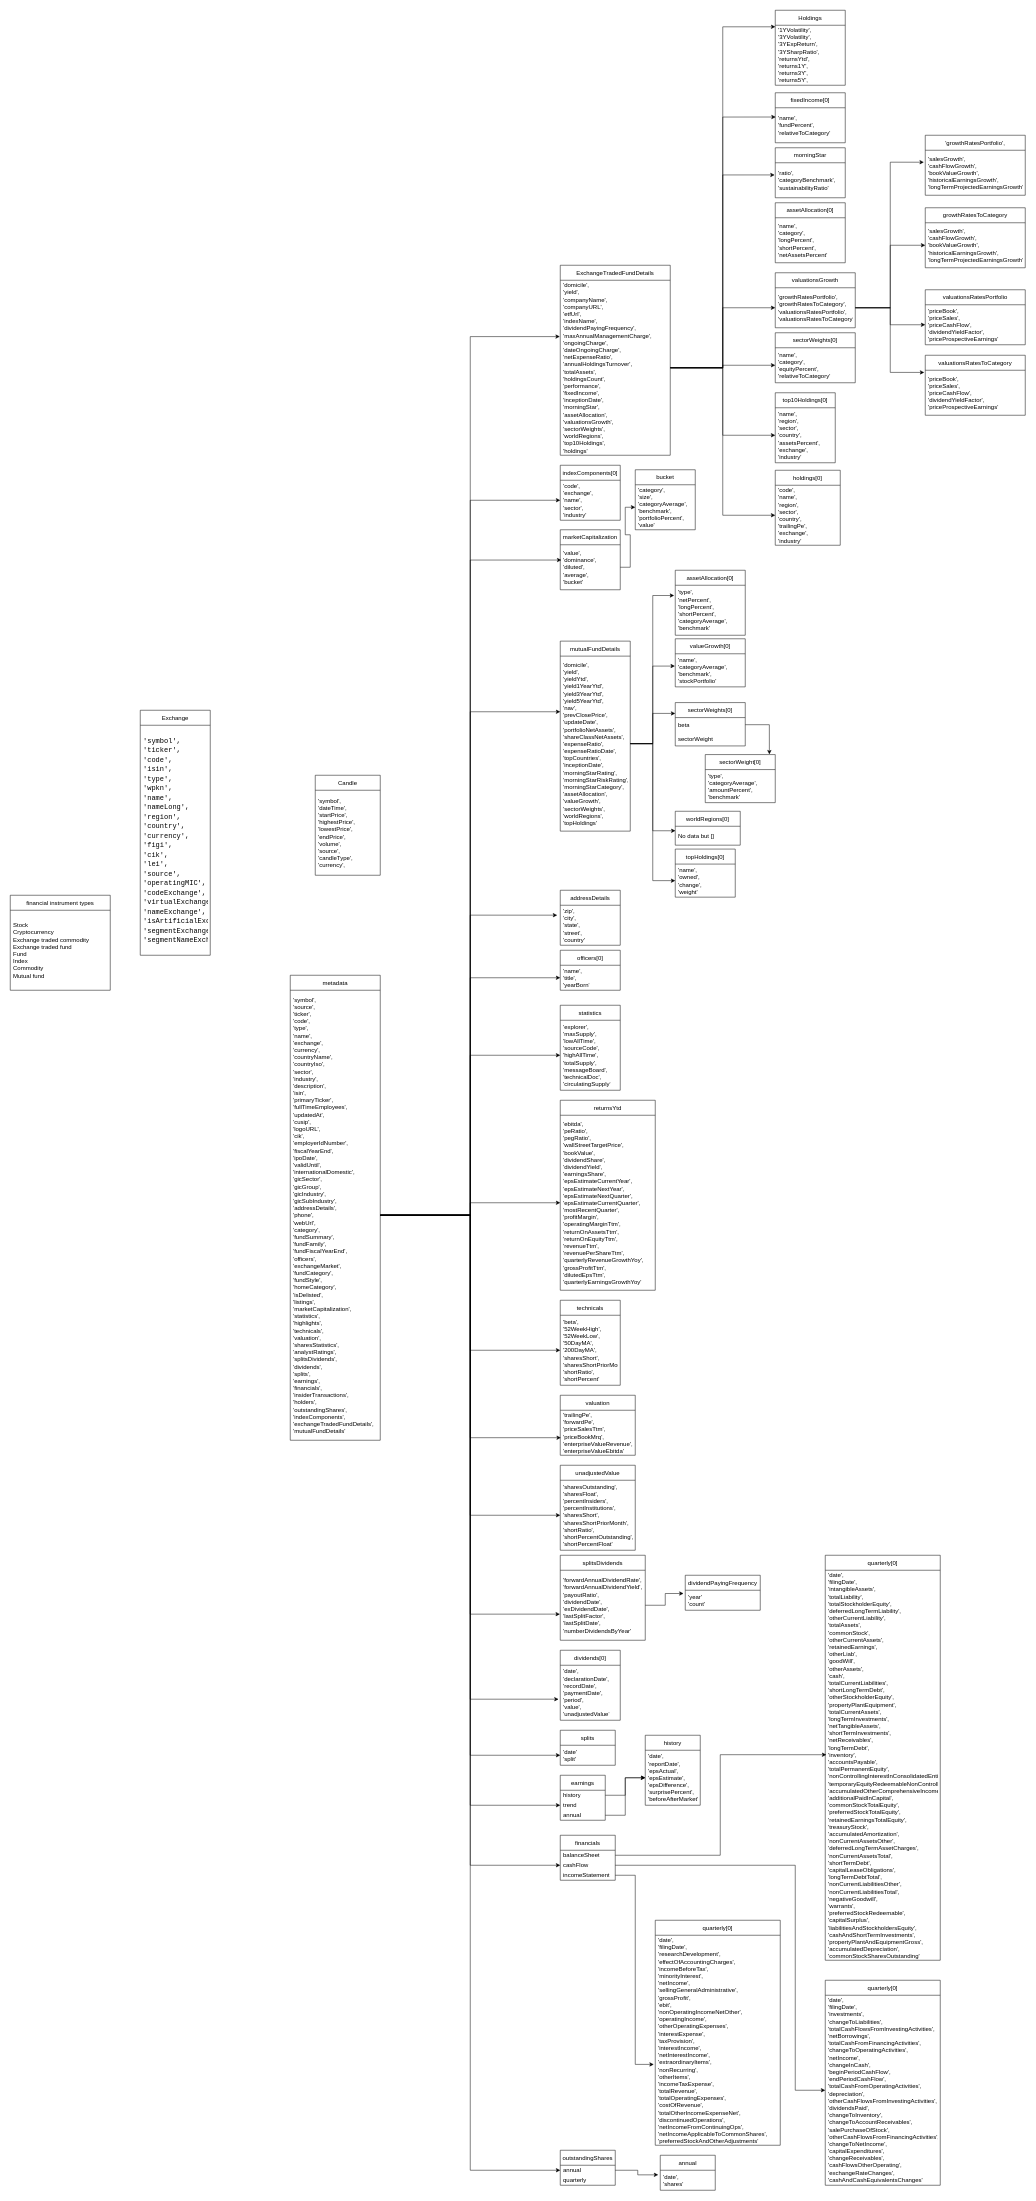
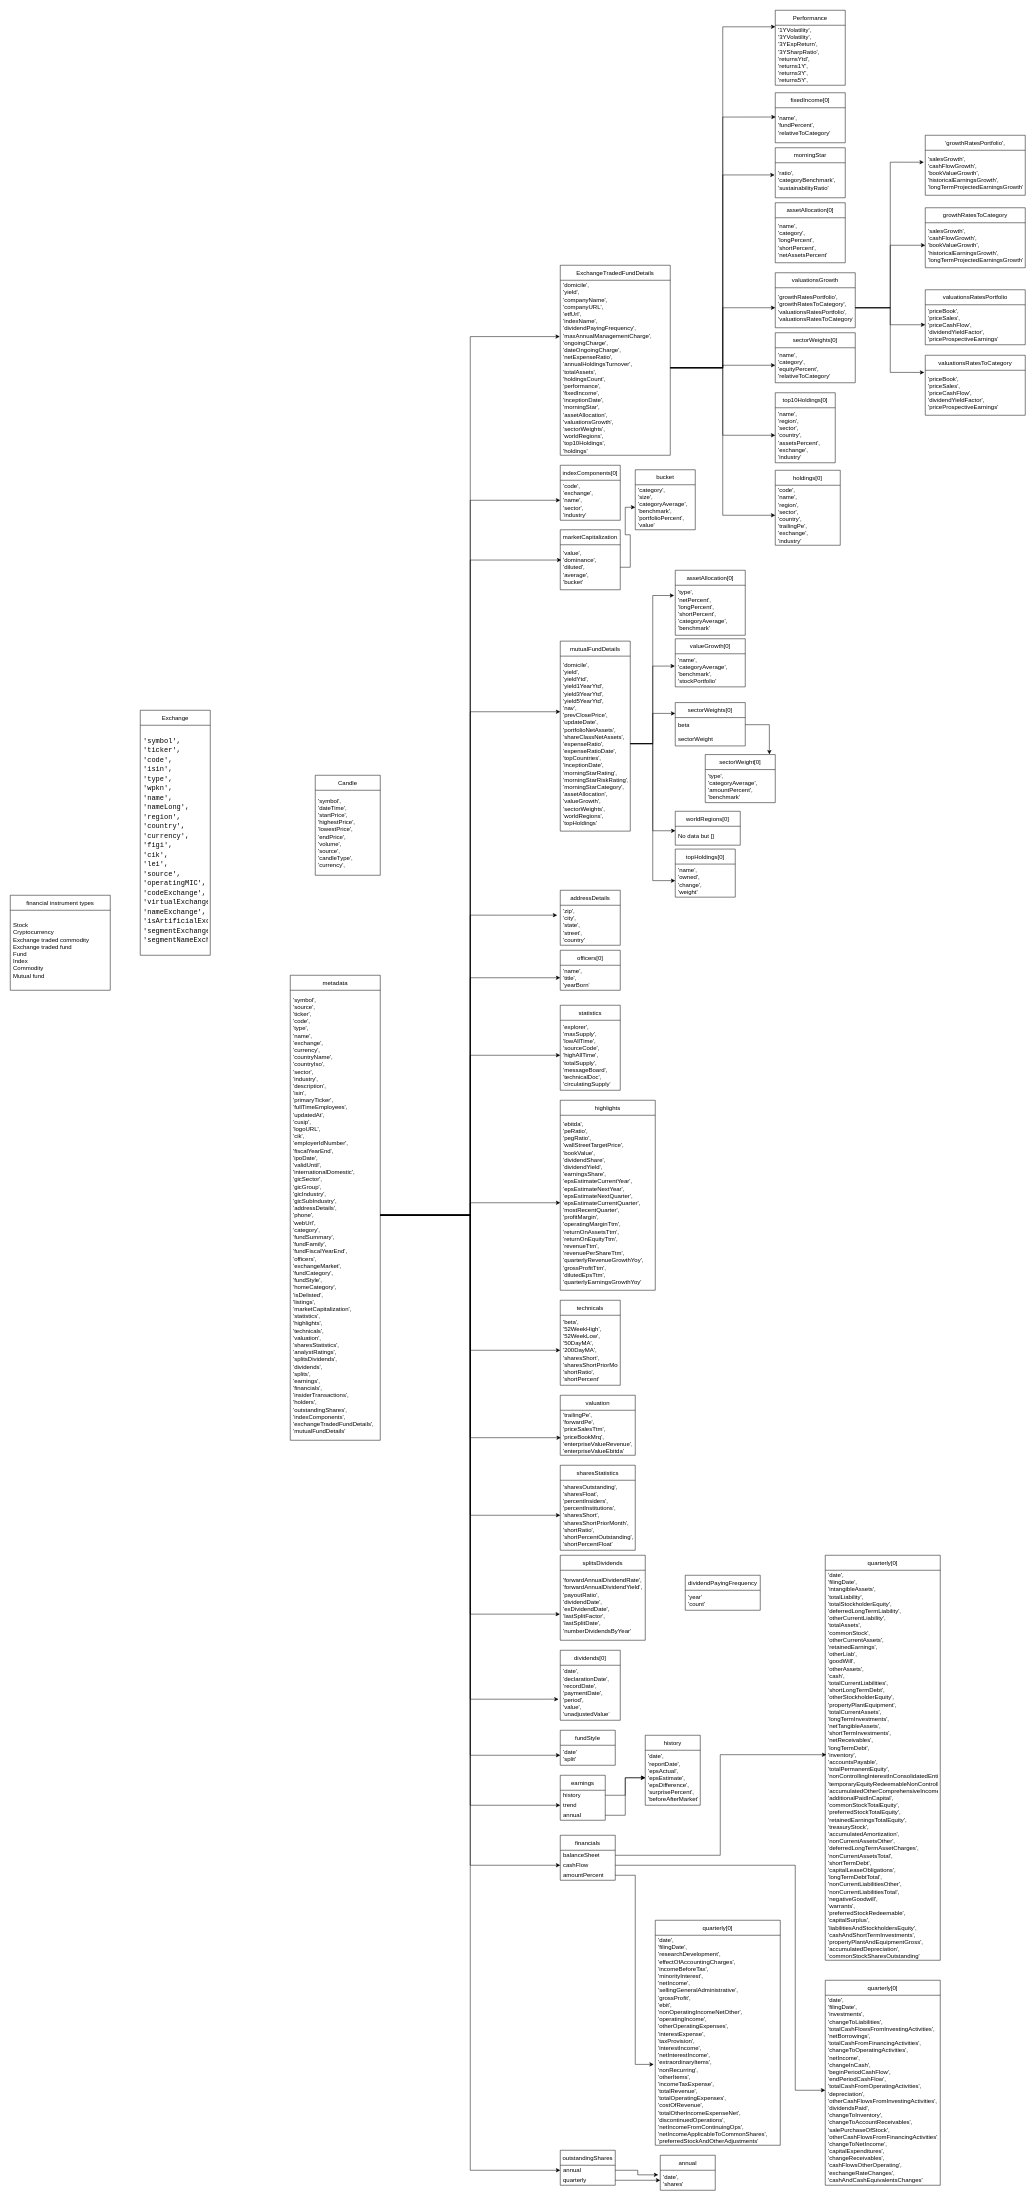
- <mxCell id="12" value="Holdings" style="swimlane;fontStyle=0;childLayout=stackLayout;horizontal=1;startSize=30;horizontalStack=0;resizeParent=1;resizeParentMax=0;resizeLast=0;collapsible=1;marginBottom=0;whiteSpace=wrap;html=1;" vertex="1" parent="1"><mxGeometry x="1550" y="20" width="140" height="150" as="geometry" /></mxCell>
+ <mxCell id="12" value="Performance" style="swimlane;fontStyle=0;childLayout=stackLayout;horizontal=1;startSize=30;horizontalStack=0;resizeParent=1;resizeParentMax=0;resizeLast=0;collapsible=1;marginBottom=0;whiteSpace=wrap;html=1;" vertex="1" parent="1"><mxGeometry x="1550" y="20" width="140" height="150" as="geometry" /></mxCell>
- <mxCell id="77" value="returnsYtd" style="swimlane;fontStyle=0;childLayout=stackLayout;horizontal=1;startSize=30;horizontalStack=0;resizeParent=1;resizeParentMax=0;resizeLast=0;collapsible=1;marginBottom=0;whiteSpace=wrap;html=1;" vertex="1" parent="47"><mxGeometry y="1060" width="190" height="380" as="geometry" /></mxCell>
+ <mxCell id="77" value="highlights" style="swimlane;fontStyle=0;childLayout=stackLayout;horizontal=1;startSize=30;horizontalStack=0;resizeParent=1;resizeParentMax=0;resizeLast=0;collapsible=1;marginBottom=0;whiteSpace=wrap;html=1;" vertex="1" parent="47"><mxGeometry y="1060" width="190" height="380" as="geometry" /></mxCell>
- <mxCell id="83" value="unadjustedValue" style="swimlane;fontStyle=0;childLayout=stackLayout;horizontal=1;startSize=30;horizontalStack=0;resizeParent=1;resizeParentMax=0;resizeLast=0;collapsible=1;marginBottom=0;whiteSpace=wrap;html=1;" vertex="1" parent="47"><mxGeometry y="1790" width="150" height="170" as="geometry" /></mxCell>
+ <mxCell id="83" value="sharesStatistics" style="swimlane;fontStyle=0;childLayout=stackLayout;horizontal=1;startSize=30;horizontalStack=0;resizeParent=1;resizeParentMax=0;resizeLast=0;collapsible=1;marginBottom=0;whiteSpace=wrap;html=1;" vertex="1" parent="47"><mxGeometry y="1790" width="150" height="170" as="geometry" /></mxCell>
- <mxCell id="89" style="edgeStyle=orthogonalEdgeStyle;rounded=0;orthogonalLoop=1;jettySize=auto;html=1;entryX=-0.023;entryY=0.163;entryDx=0;entryDy=0;entryPerimeter=0;" edge="1" parent="47" source="86" target="88"><mxGeometry relative="1" as="geometry" /></mxCell>
- <mxCell id="90" value="splits" style="swimlane;fontStyle=0;childLayout=stackLayout;horizontal=1;startSize=30;horizontalStack=0;resizeParent=1;resizeParentMax=0;resizeLast=0;collapsible=1;marginBottom=0;whiteSpace=wrap;html=1;" vertex="1" parent="47"><mxGeometry y="2320" width="110" height="70" as="geometry" /></mxCell>
+ <mxCell id="90" value="fundStyle" style="swimlane;fontStyle=0;childLayout=stackLayout;horizontal=1;startSize=30;horizontalStack=0;resizeParent=1;resizeParentMax=0;resizeLast=0;collapsible=1;marginBottom=0;whiteSpace=wrap;html=1;" vertex="1" parent="47"><mxGeometry y="2320" width="110" height="70" as="geometry" /></mxCell>
- <mxCell id="103" value="incomeStatement" style="text;strokeColor=none;fillColor=none;align=left;verticalAlign=middle;spacingLeft=4;spacingRight=4;overflow=hidden;points=[[0,0.5],[1,0.5]];portConstraint=eastwest;rotatable=0;whiteSpace=wrap;html=1;" vertex="1" parent="100"><mxGeometry y="70" width="110" height="20" as="geometry" /></mxCell>
+ <mxCell id="103" value="amountPercent" style="text;strokeColor=none;fillColor=none;align=left;verticalAlign=middle;spacingLeft=4;spacingRight=4;overflow=hidden;points=[[0,0.5],[1,0.5]];portConstraint=eastwest;rotatable=0;whiteSpace=wrap;html=1;" vertex="1" parent="100"><mxGeometry y="70" width="110" height="20" as="geometry" /></mxCell>
+ <mxCell id="119" style="edgeStyle=orthogonalEdgeStyle;rounded=0;orthogonalLoop=1;jettySize=auto;html=1;entryX=0;entryY=0.5;entryDx=0;entryDy=0;" edge="1" parent="47" source="115" target="117"><mxGeometry relative="1" as="geometry" /></mxCell>
